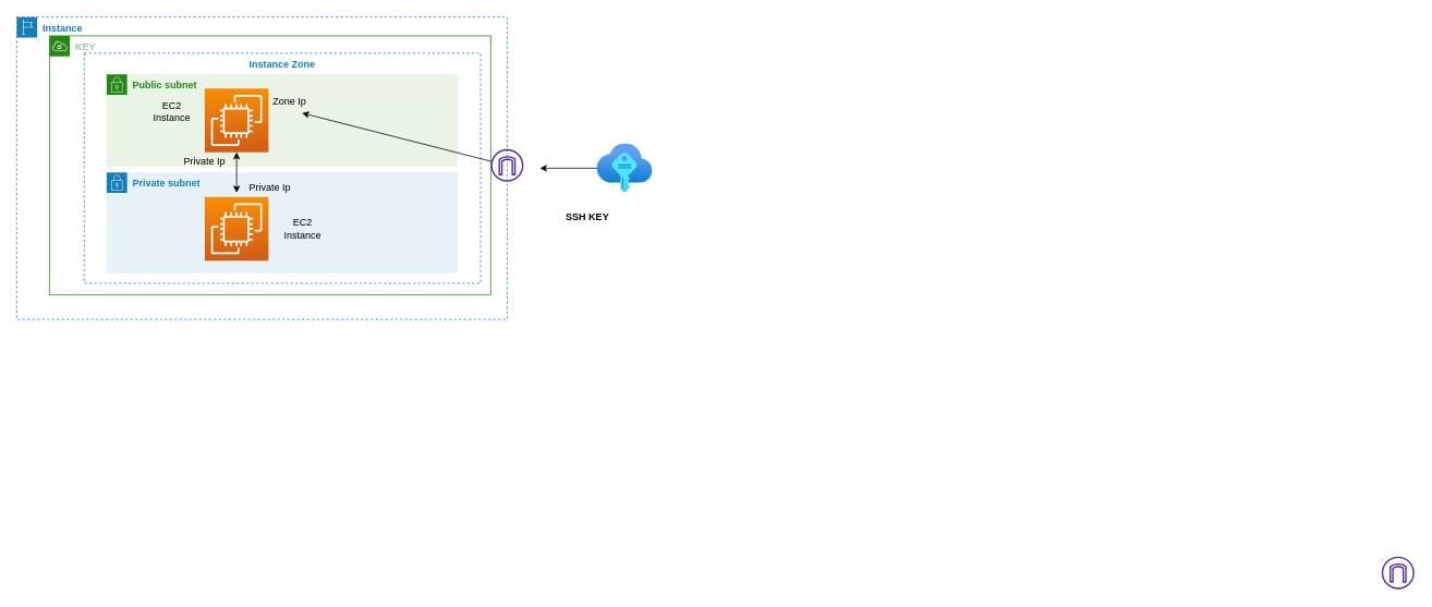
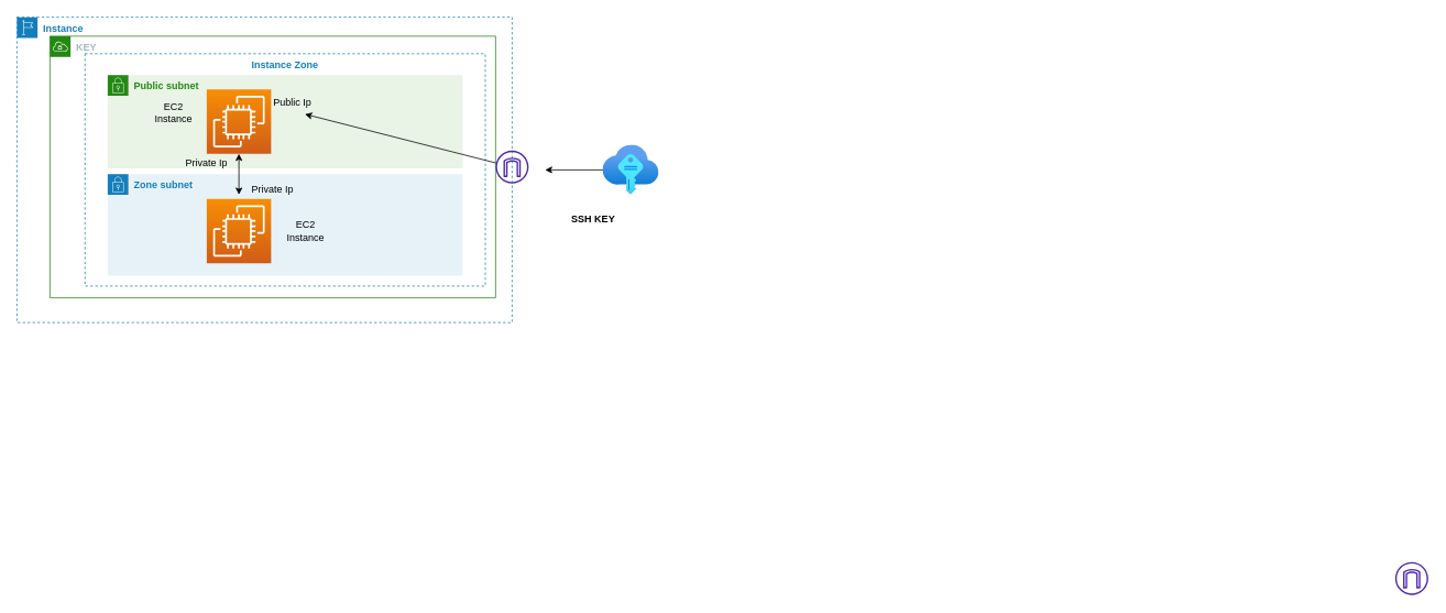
- <mxCell id="16" value="Zone Ip" style="text;html=1;strokeColor=none;fillColor=none;align=center;verticalAlign=middle;whiteSpace=wrap;rounded=0;fontFamily=Helvetica;" vertex="1" parent="3"><mxGeometry x="304" y="87.5" width="60" height="30" as="geometry" /></mxCell>
+ <mxCell id="16" value="Public Ip" style="text;html=1;strokeColor=none;fillColor=none;align=center;verticalAlign=middle;whiteSpace=wrap;rounded=0;fontFamily=Helvetica;" vertex="1" parent="3"><mxGeometry x="304" y="87.5" width="60" height="30" as="geometry" /></mxCell>
- <mxCell id="7" value="&lt;b&gt;Private subnet&lt;/b&gt;" style="points=[[0,0],[0.25,0],[0.5,0],[0.75,0],[1,0],[1,0.25],[1,0.5],[1,0.75],[1,1],[0.75,1],[0.5,1],[0.25,1],[0,1],[0,0.75],[0,0.5],[0,0.25]];outlineConnect=0;gradientColor=none;html=1;whiteSpace=wrap;fontSize=12;fontStyle=0;container=0;pointerEvents=0;collapsible=0;recursiveResize=0;shape=mxgraph.aws4.group;grIcon=mxgraph.aws4.group_security_group;grStroke=0;strokeColor=#147EBA;fillColor=#E6F2F8;verticalAlign=top;align=left;spacingLeft=30;fontColor=#147EBA;dashed=0;" vertex="1" parent="3"><mxGeometry x="110" y="190" width="430" height="123" as="geometry" /></mxCell>
+ <mxCell id="7" value="&lt;b&gt;Zone subnet&lt;/b&gt;" style="points=[[0,0],[0.25,0],[0.5,0],[0.75,0],[1,0],[1,0.25],[1,0.5],[1,0.75],[1,1],[0.75,1],[0.5,1],[0.25,1],[0,1],[0,0.75],[0,0.5],[0,0.25]];outlineConnect=0;gradientColor=none;html=1;whiteSpace=wrap;fontSize=12;fontStyle=0;container=0;pointerEvents=0;collapsible=0;recursiveResize=0;shape=mxgraph.aws4.group;grIcon=mxgraph.aws4.group_security_group;grStroke=0;strokeColor=#147EBA;fillColor=#E6F2F8;verticalAlign=top;align=left;spacingLeft=30;fontColor=#147EBA;dashed=0;" vertex="1" parent="3"><mxGeometry x="110" y="190" width="430" height="123" as="geometry" /></mxCell>
